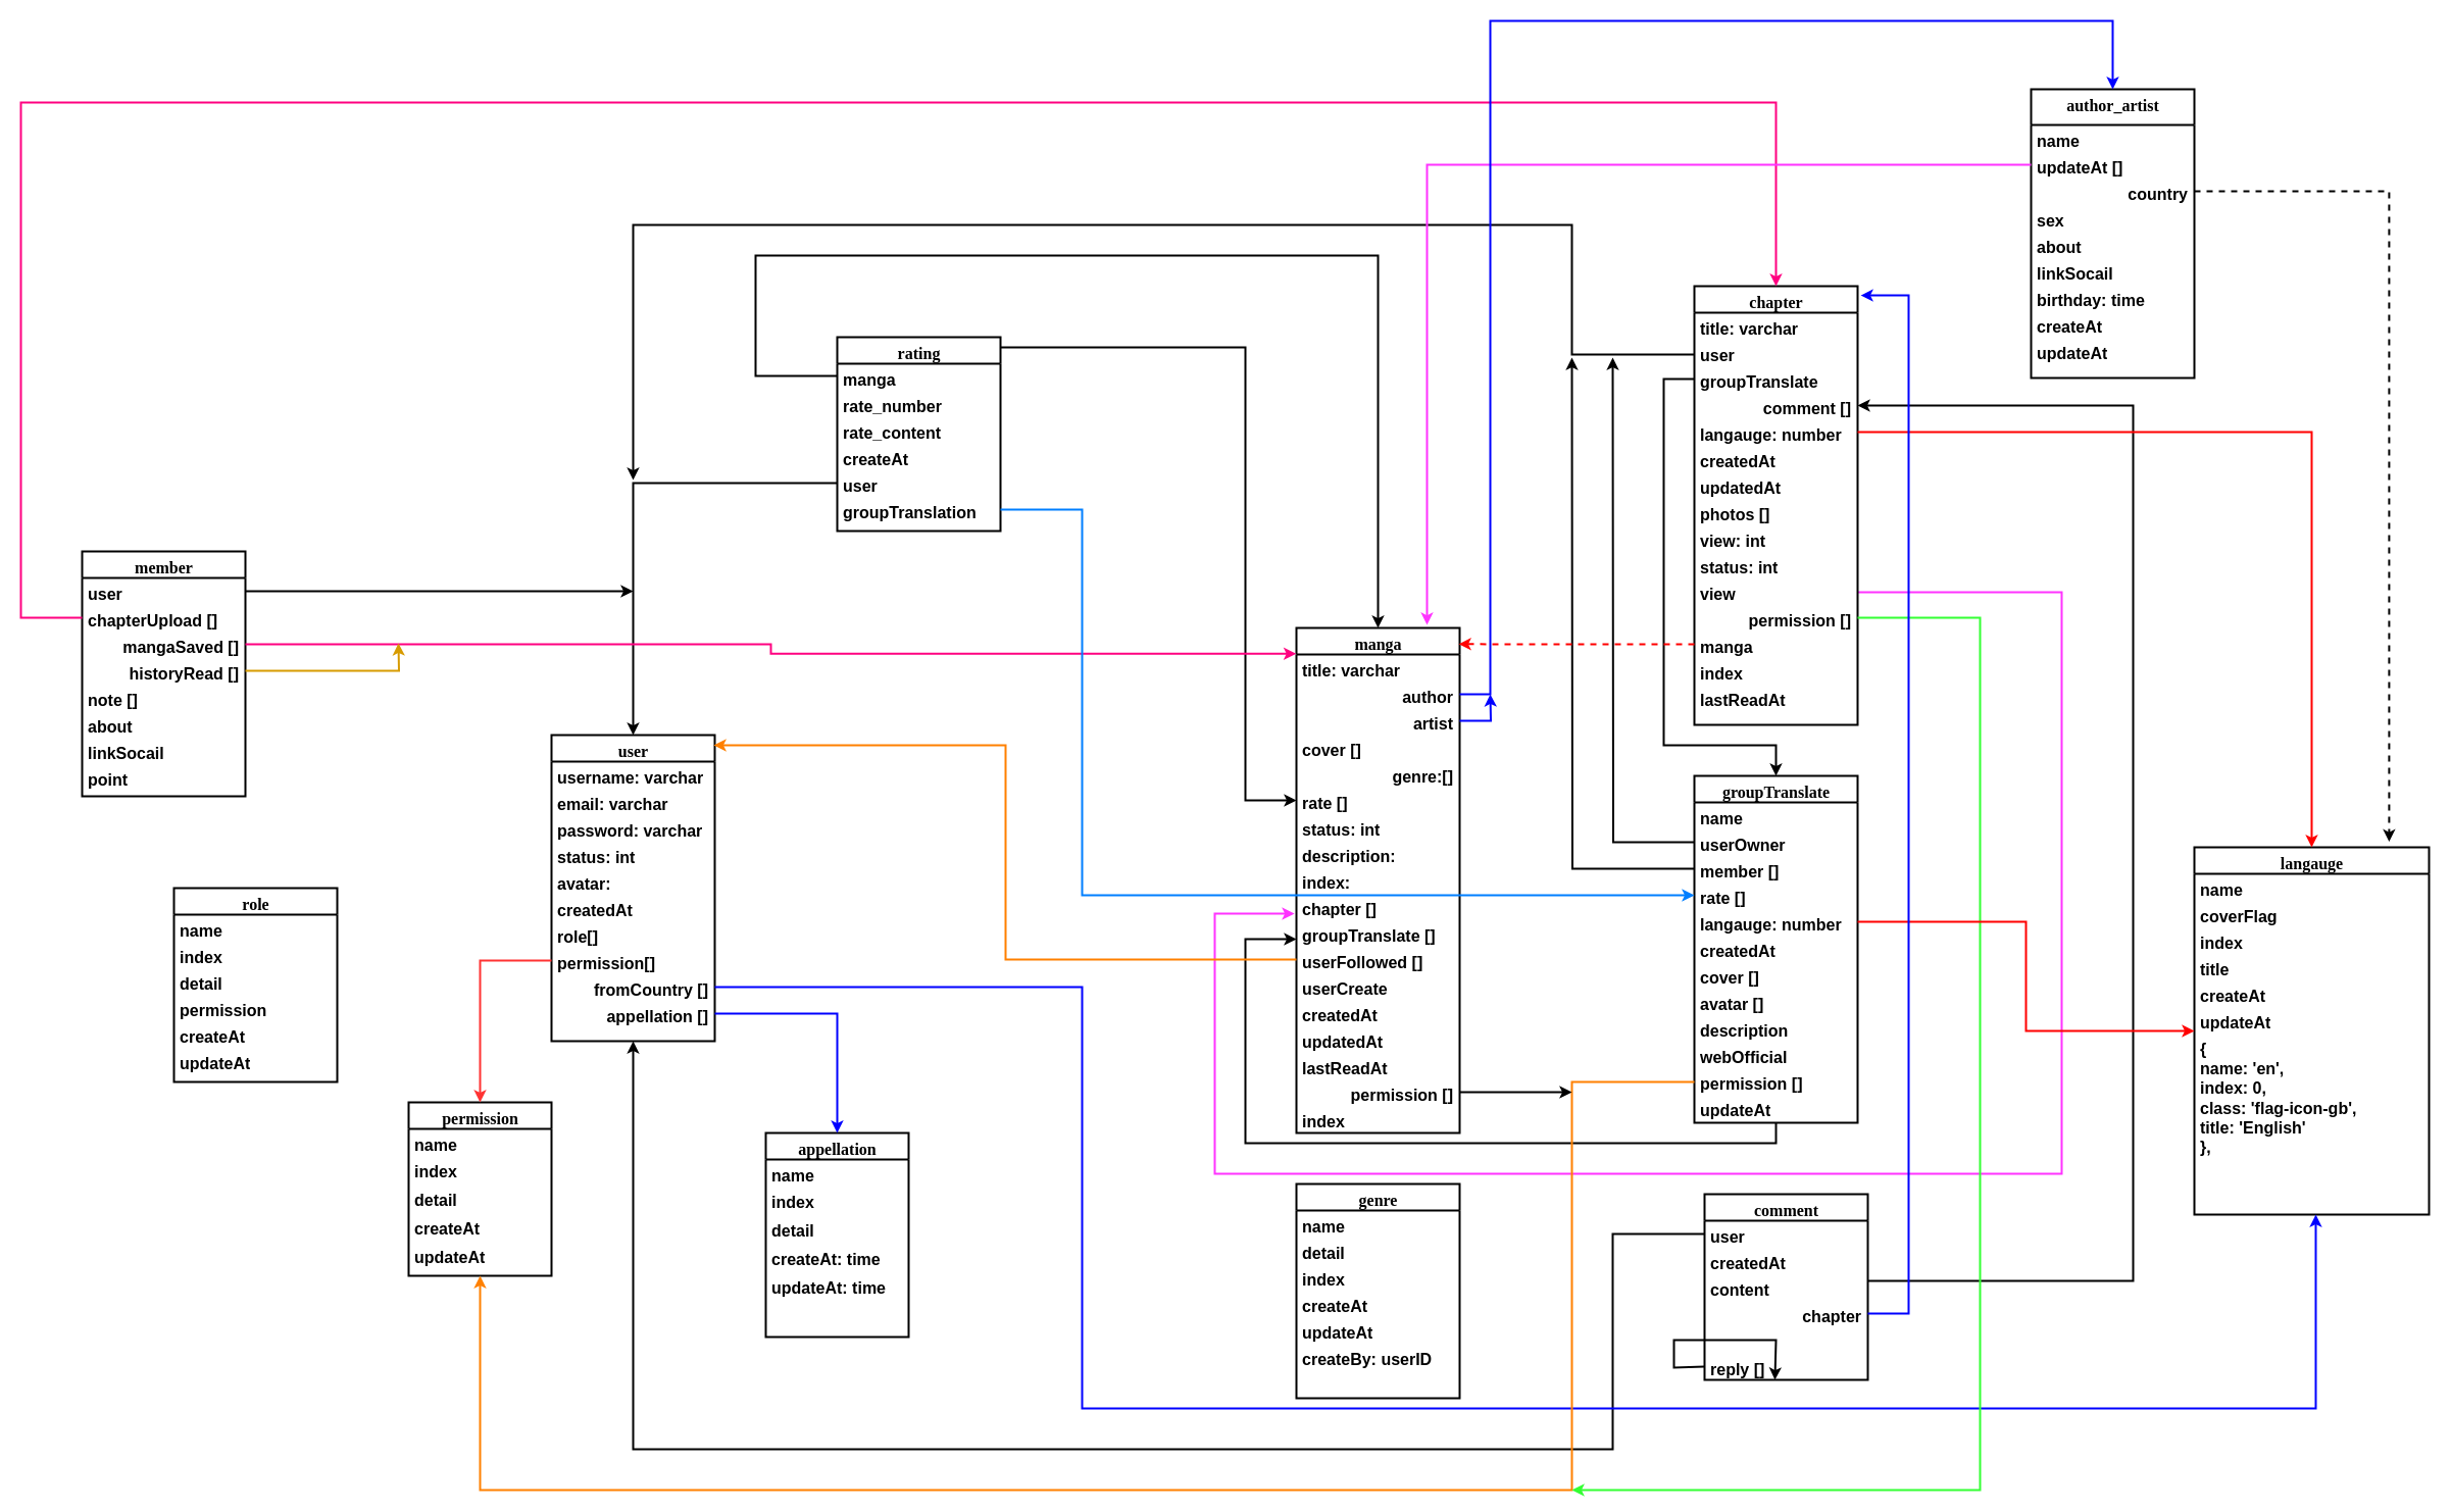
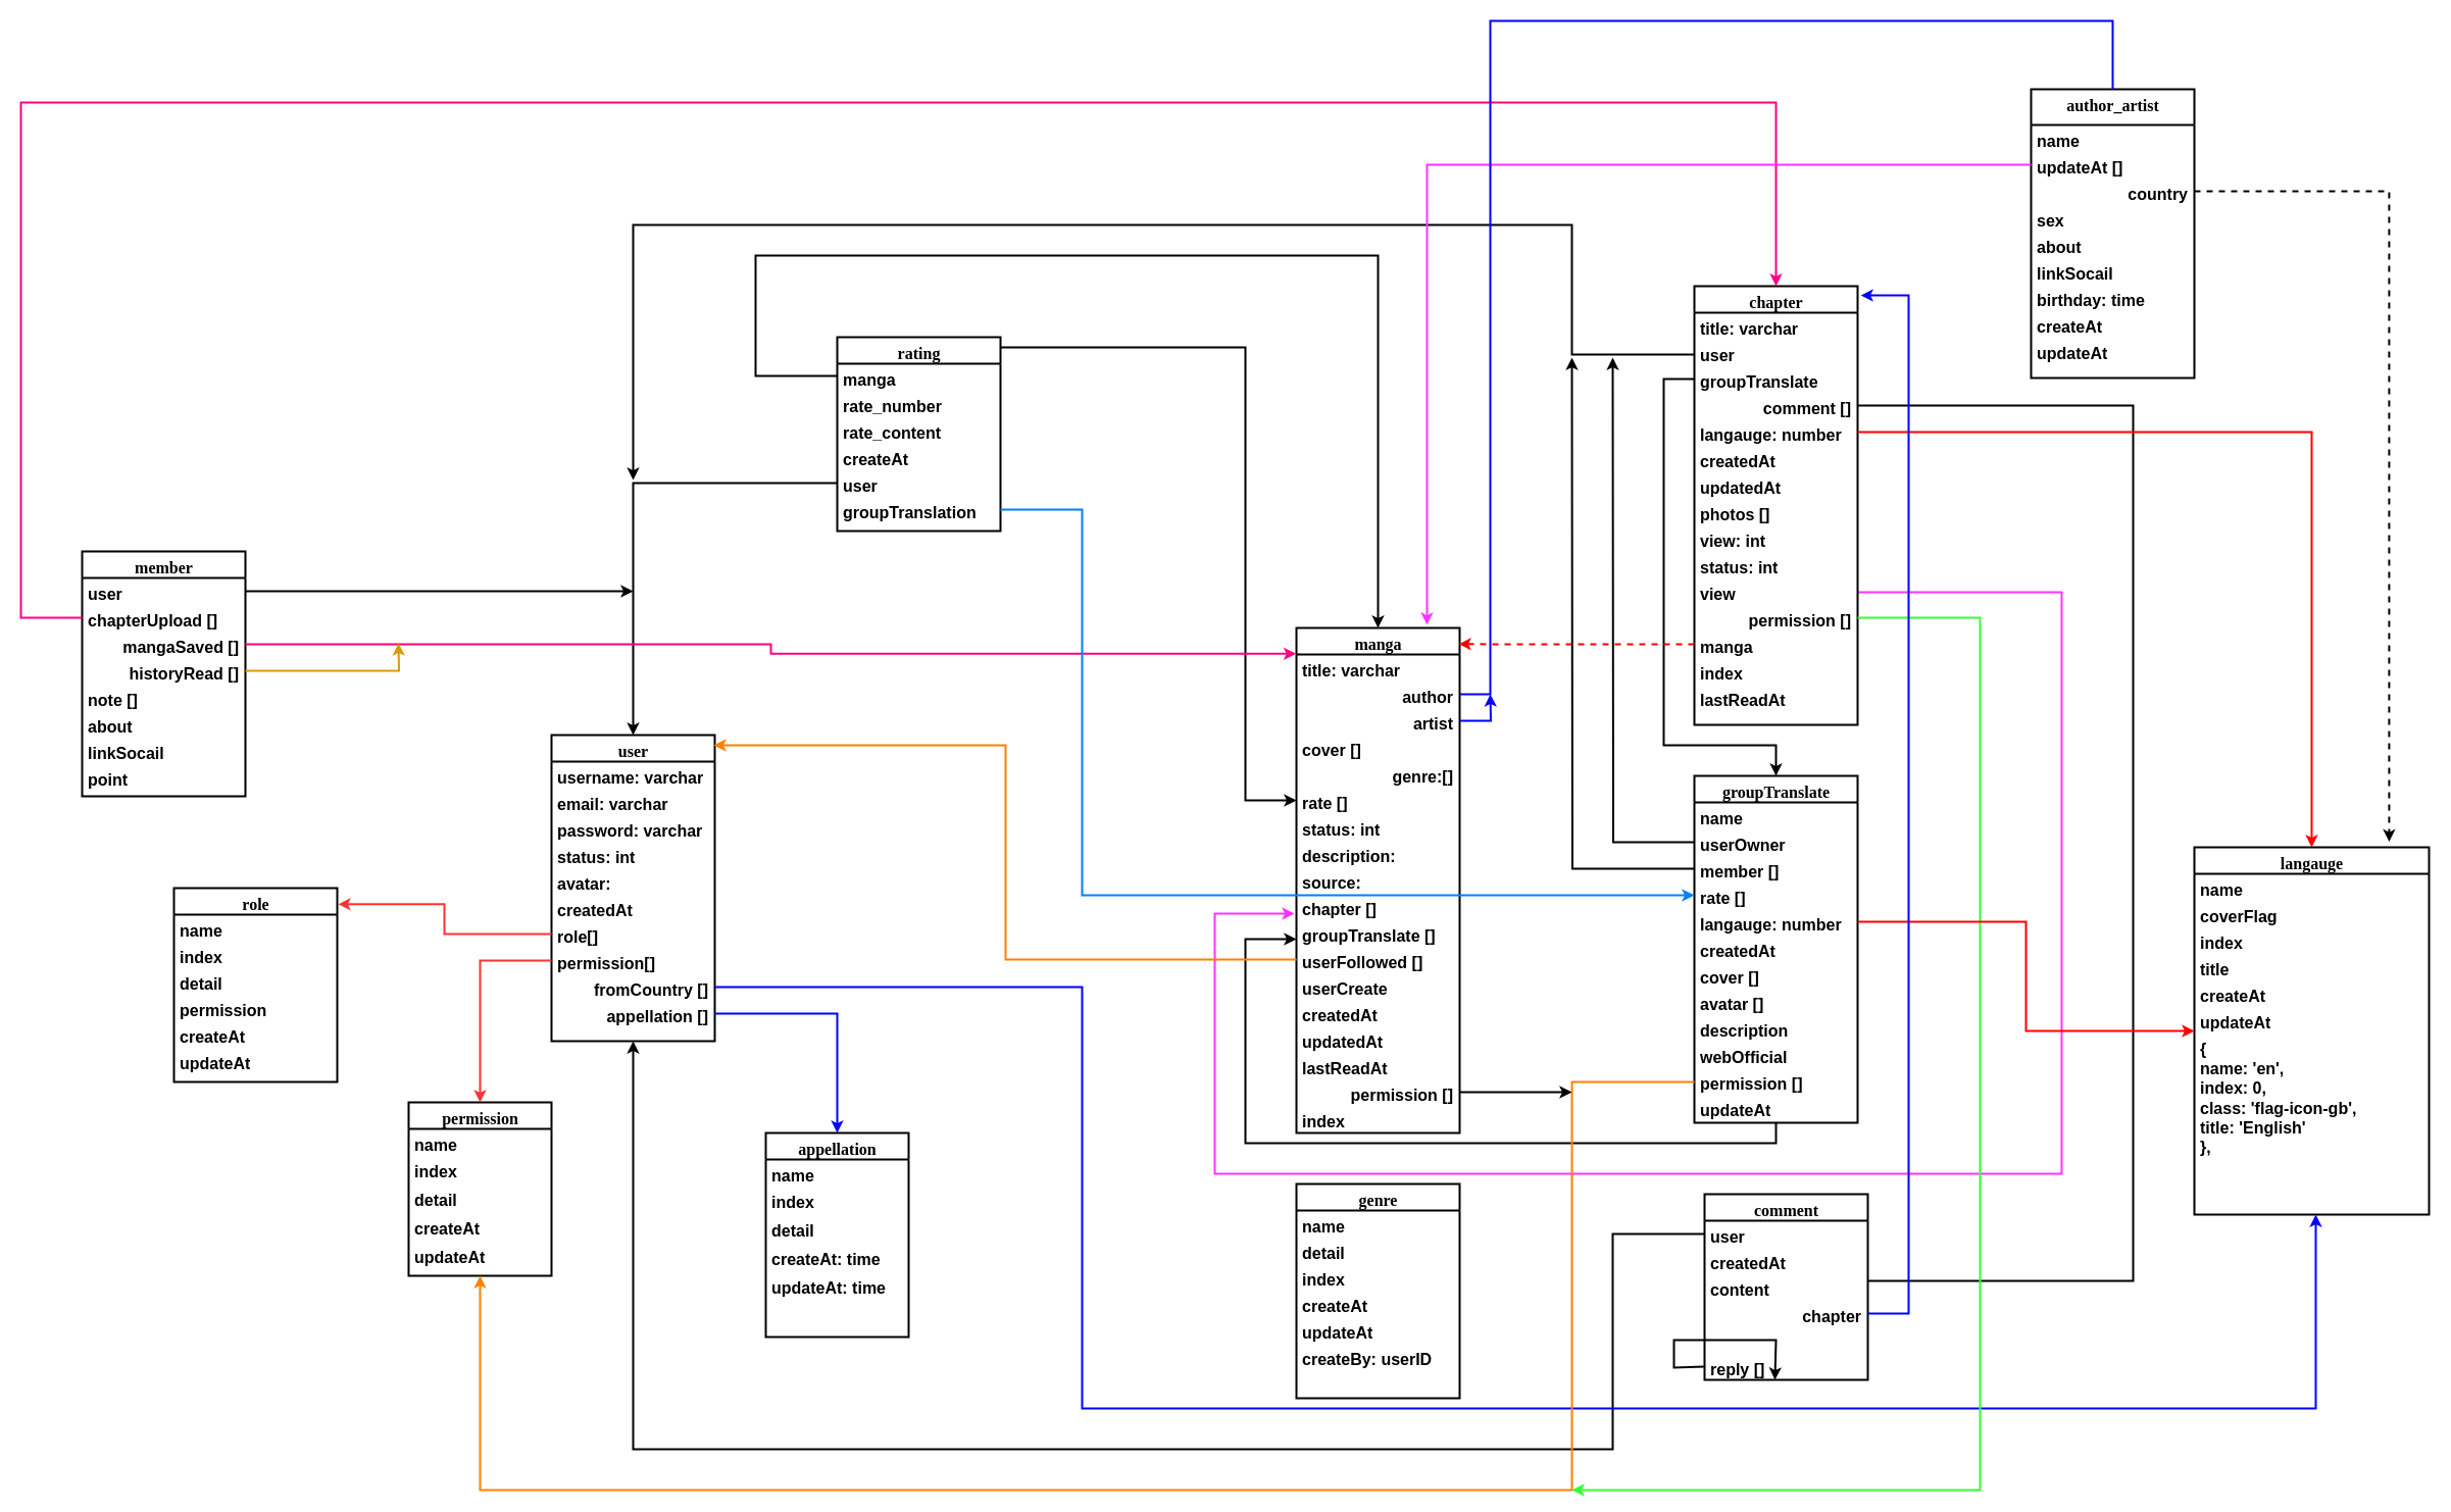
- <mxCell id="156" style="edgeStyle=orthogonalEdgeStyle;rounded=0;orthogonalLoop=1;jettySize=auto;html=1;entryX=0.5;entryY=0;entryDx=0;entryDy=0;strokeColor=#0000FF;strokeWidth=2;" parent="1" source="24" target="144" edge="1"><mxGeometry relative="1" as="geometry"><Array as="points"><mxPoint x="1460" y="680" /><mxPoint x="1460" y="20" /><mxPoint x="2070" y="20" /></Array></mxGeometry></mxCell>
+ <mxCell id="156" style="edgeStyle=orthogonalEdgeStyle;rounded=0;orthogonalLoop=1;jettySize=auto;html=1;entryX=0.5;entryY=0;entryDx=0;entryDy=0;strokeColor=#0000FF;strokeWidth=2;endArrow=none;" parent="1" source="24" target="144" edge="1"><mxGeometry relative="1" as="geometry"><Array as="points"><mxPoint x="1460" y="680" /><mxPoint x="1460" y="20" /><mxPoint x="2070" y="20" /></Array></mxGeometry></mxCell>
- <mxCell id="85" style="edgeStyle=orthogonalEdgeStyle;rounded=0;comic=0;orthogonalLoop=1;jettySize=auto;html=1;entryX=1;entryY=0.5;entryDx=0;entryDy=0;shadow=0;strokeColor=#000000;strokeWidth=2;fontStyle=1" parent="1" source="86" target="55" edge="1"><mxGeometry relative="1" as="geometry"><Array as="points"><mxPoint x="2090" y="1255" /><mxPoint x="2090" y="397" /></Array></mxGeometry></mxCell>
+ <mxCell id="85" style="edgeStyle=orthogonalEdgeStyle;rounded=0;comic=0;orthogonalLoop=1;jettySize=auto;html=1;entryX=1;entryY=0.5;entryDx=0;entryDy=0;shadow=0;strokeColor=#000000;strokeWidth=2;fontStyle=1;endArrow=none;" parent="1" source="86" target="55" edge="1"><mxGeometry relative="1" as="geometry"><Array as="points"><mxPoint x="2090" y="1255" /><mxPoint x="2090" y="397" /></Array></mxGeometry></mxCell>
- <mxCell id="31" value="&lt;span style=&quot;font-size: 16px&quot;&gt;index:&lt;/span&gt;" style="text;html=1;strokeColor=none;fillColor=none;align=left;verticalAlign=top;spacingLeft=4;spacingRight=4;whiteSpace=wrap;overflow=hidden;rotatable=0;points=[[0,0.5],[1,0.5]];portConstraint=eastwest;strokeWidth=2;opacity=0;shadow=0;comic=0;fontStyle=1" parent="22" vertex="1"><mxGeometry y="234" width="160" height="26" as="geometry" /></mxCell>
+ <mxCell id="31" value="&lt;span style=&quot;font-size: 16px&quot;&gt;source:&lt;/span&gt;" style="text;html=1;strokeColor=none;fillColor=none;align=left;verticalAlign=top;spacingLeft=4;spacingRight=4;whiteSpace=wrap;overflow=hidden;rotatable=0;points=[[0,0.5],[1,0.5]];portConstraint=eastwest;strokeWidth=2;opacity=0;shadow=0;comic=0;fontStyle=1" parent="22" vertex="1"><mxGeometry y="234" width="160" height="26" as="geometry" /></mxCell>
+ <mxCell id="128" style="edgeStyle=orthogonalEdgeStyle;rounded=0;orthogonalLoop=1;jettySize=auto;html=1;entryX=1.006;entryY=0.083;entryDx=0;entryDy=0;entryPerimeter=0;strokeColor=#FF3333;strokeWidth=2;shadow=0;comic=0;fontStyle=1" parent="1" source="9" target="99" edge="1"><mxGeometry relative="1" as="geometry" /></mxCell>
